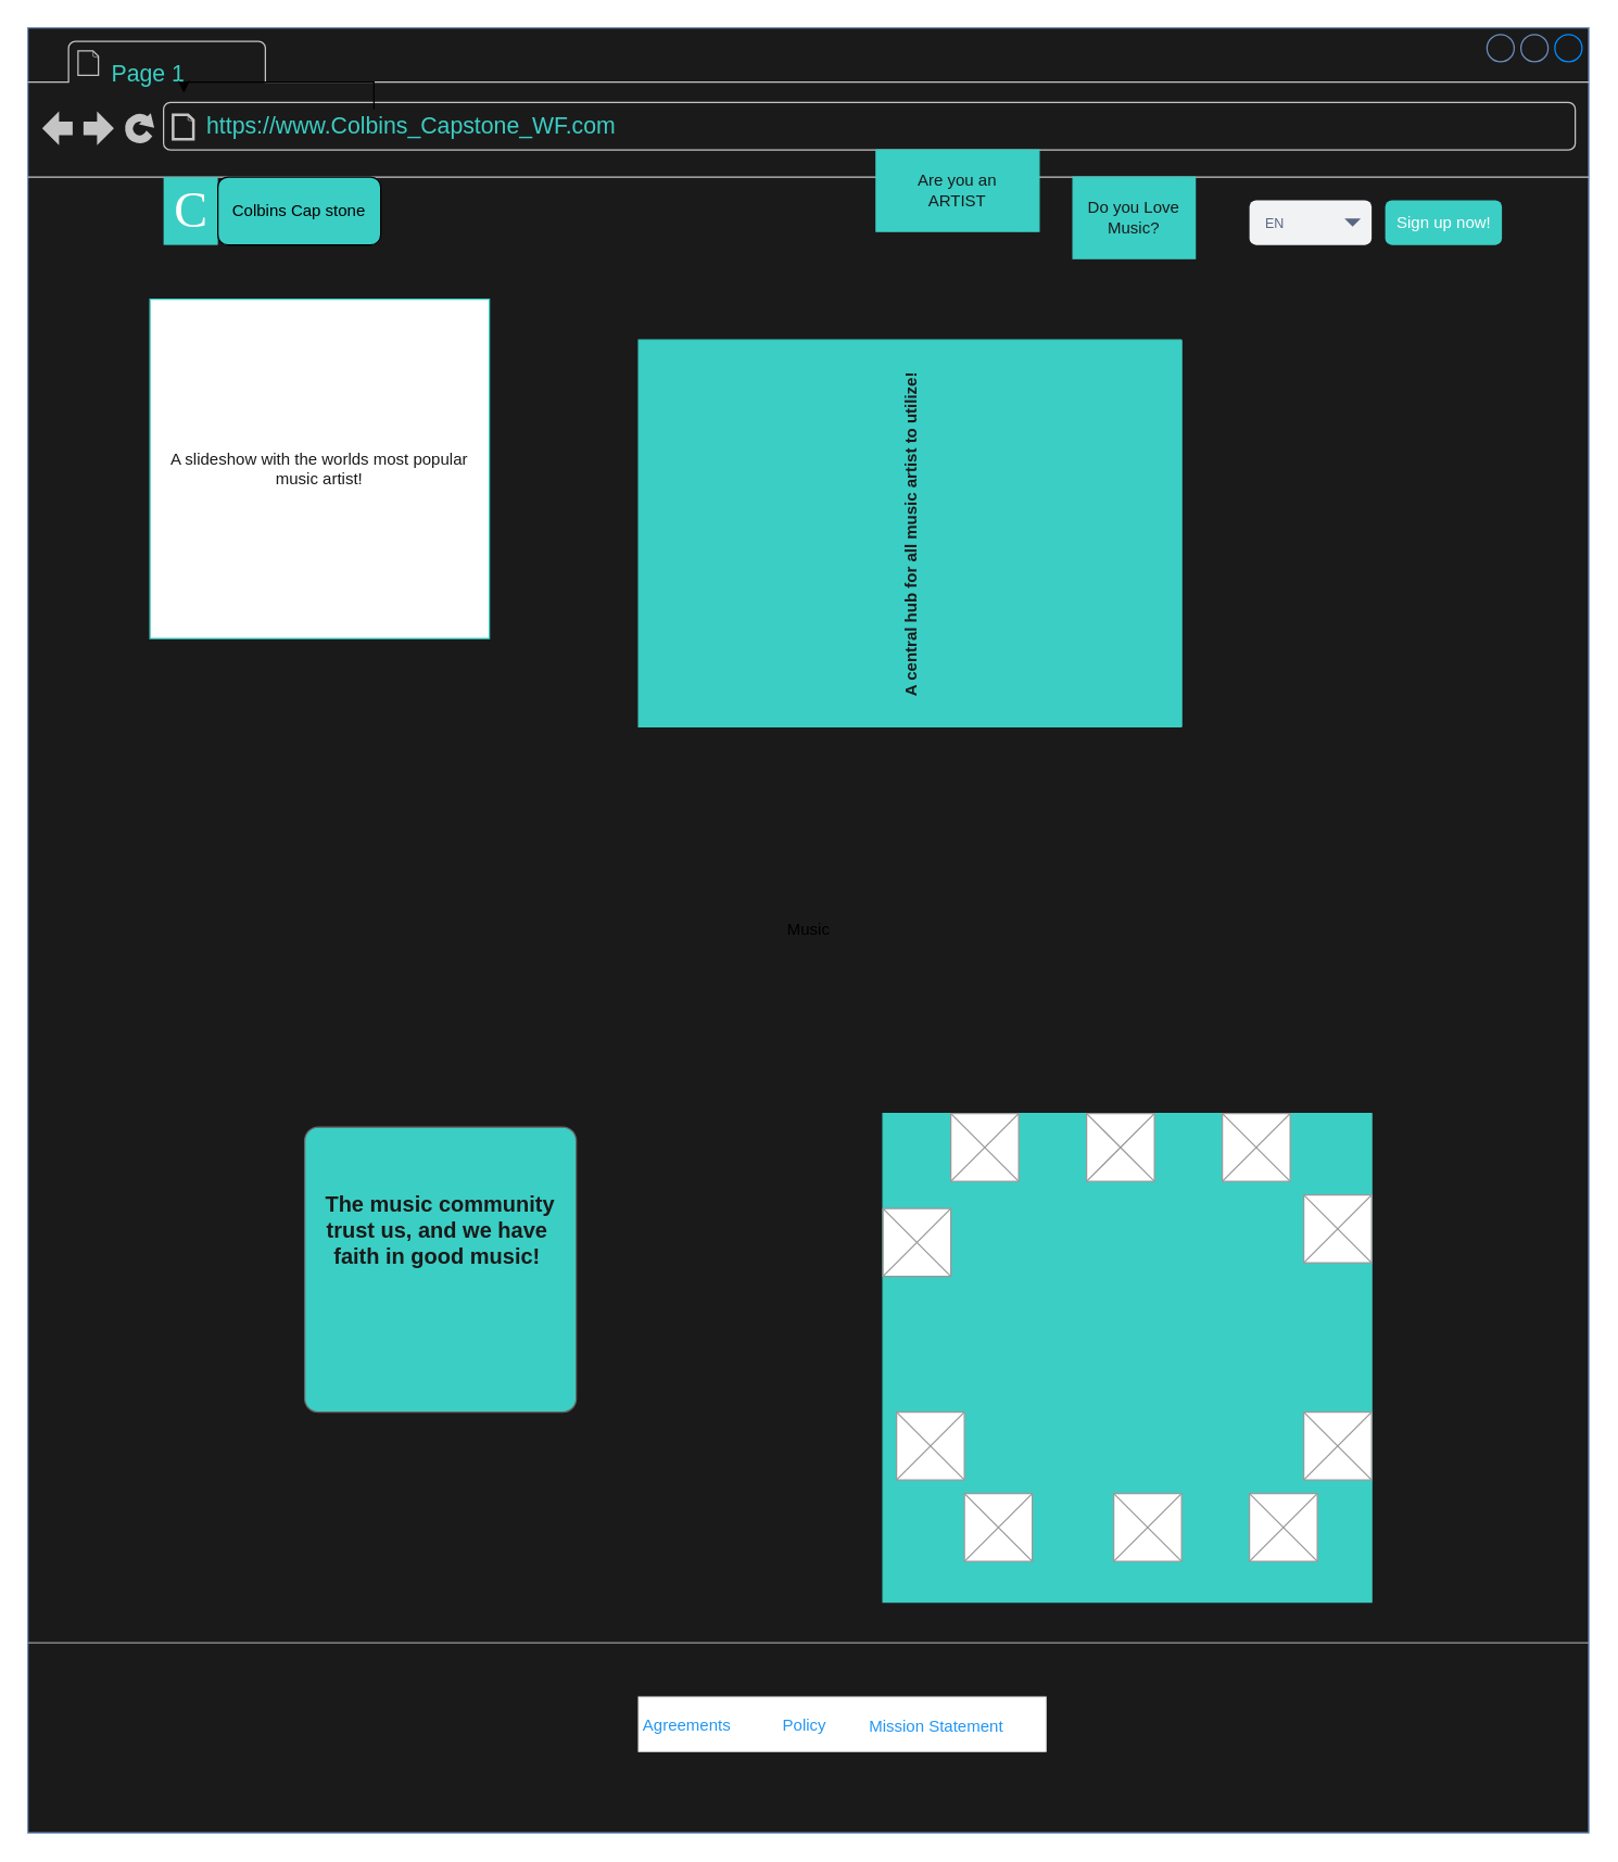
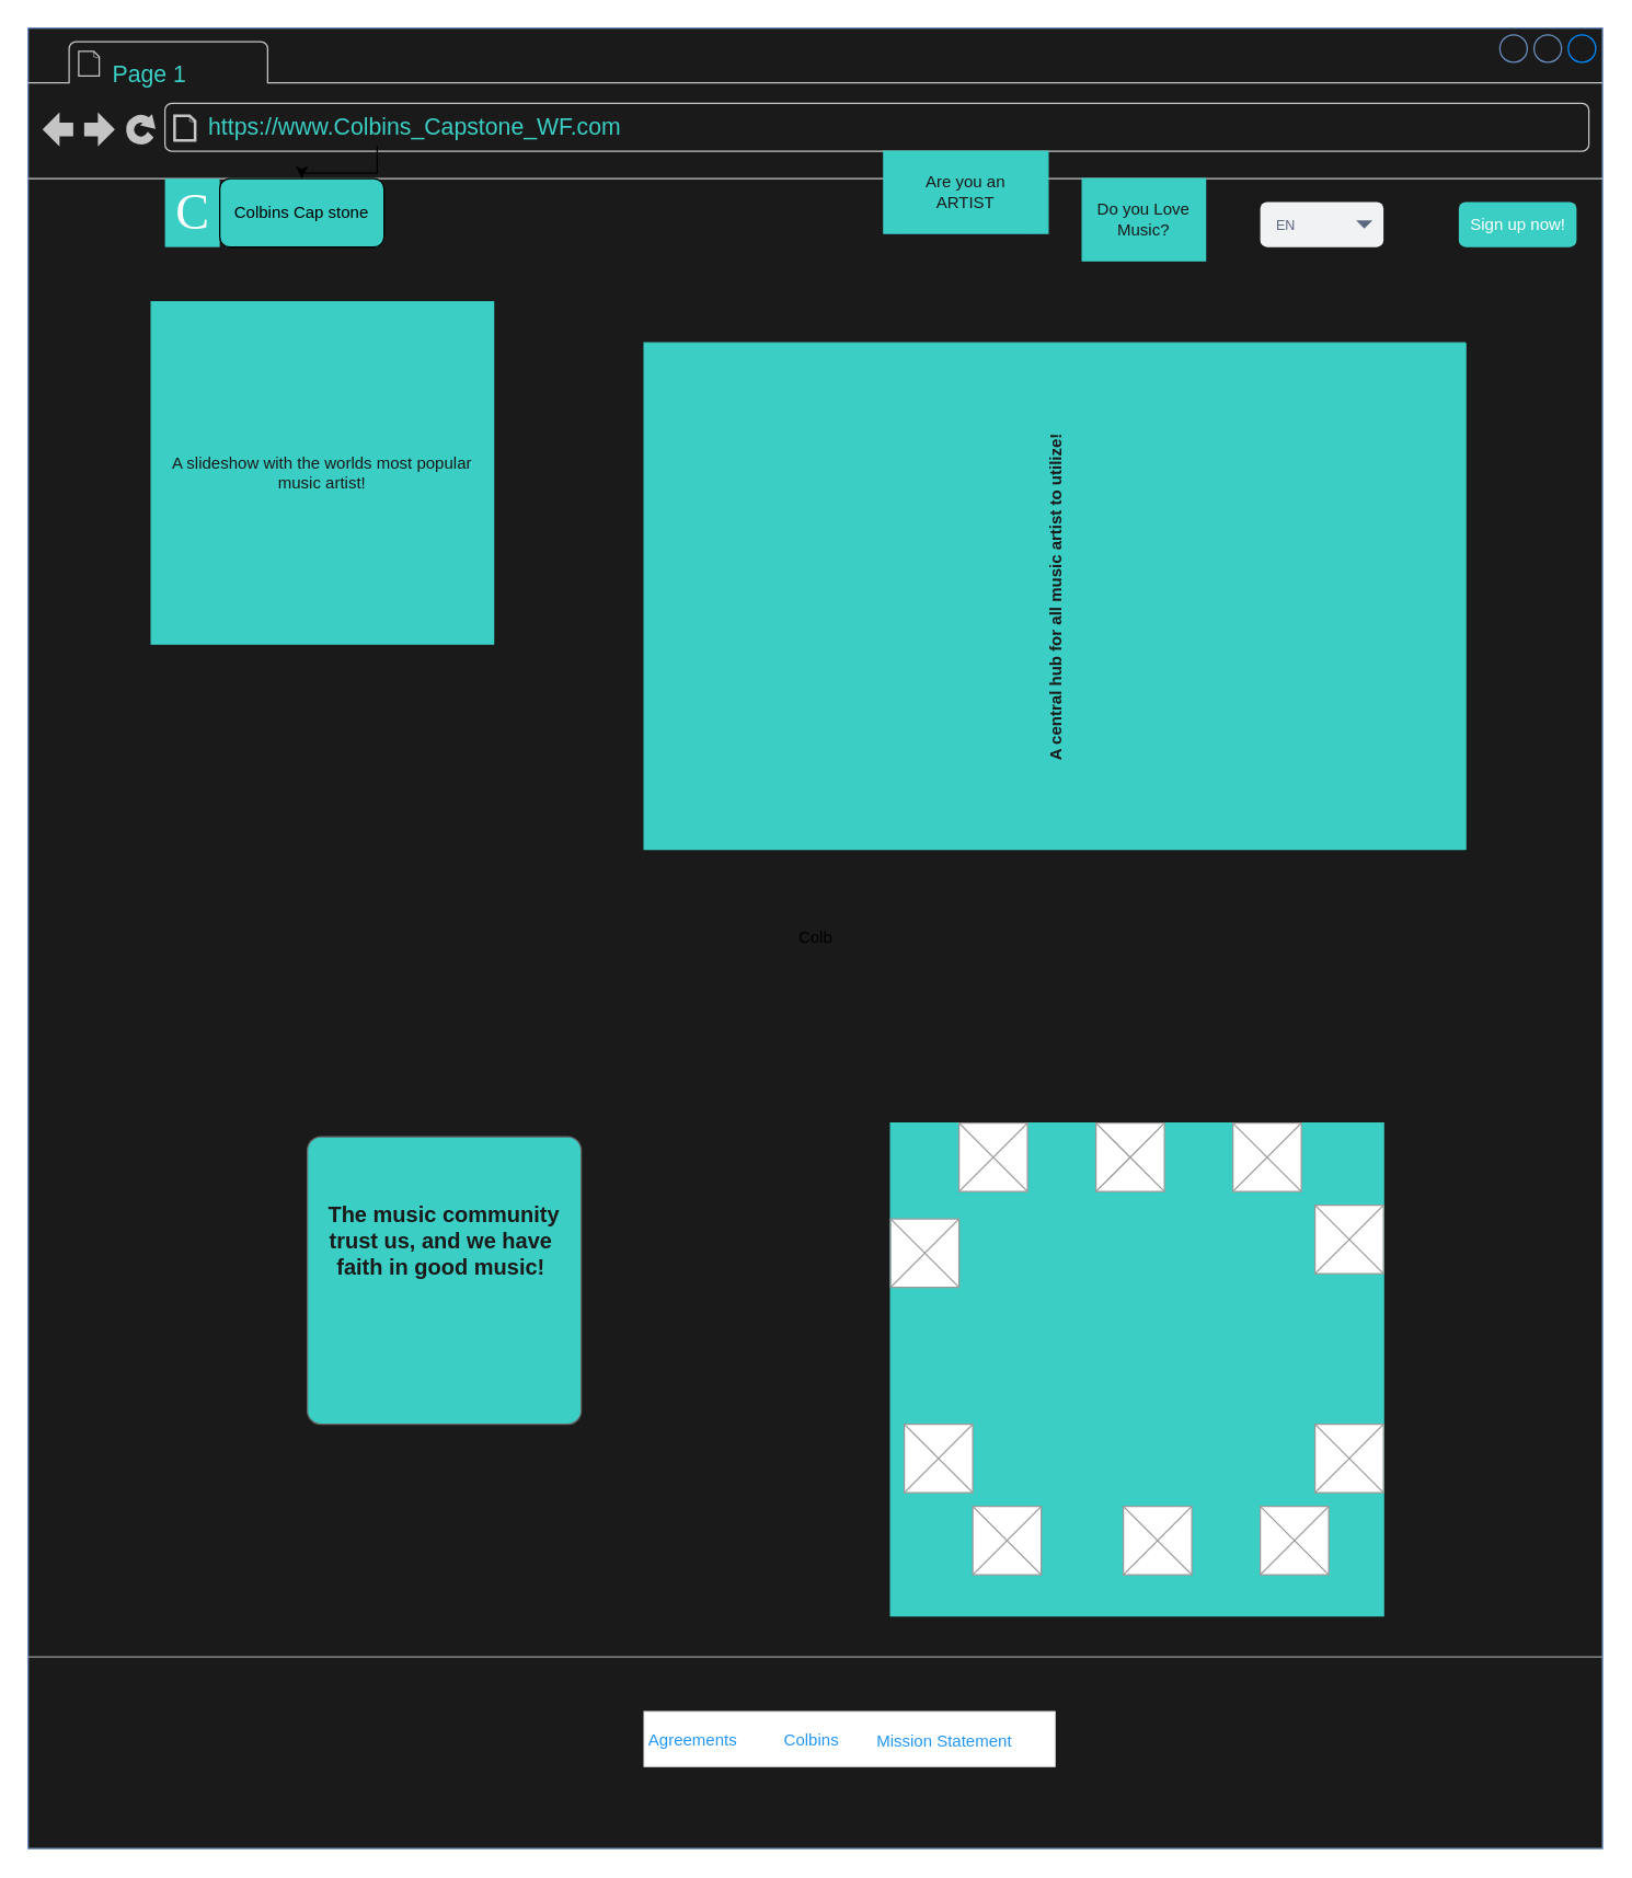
- <mxCell id="4" value="" style="edgeStyle=orthogonalEdgeStyle;rounded=0;orthogonalLoop=1;jettySize=auto;html=1;fontColor=#3BCEC4;" parent="2" source="5" target="3" edge="1"><mxGeometry relative="1" as="geometry" /></mxCell>
+ <mxCell id="4" value="" style="edgeStyle=orthogonalEdgeStyle;rounded=0;orthogonalLoop=1;jettySize=auto;html=1;fontColor=#3BCEC4;" parent="2" source="5" target="21" edge="1"><mxGeometry relative="1" as="geometry" /></mxCell>
- <mxCell id="8" value="Sign up now!" style="rounded=1;align=center;strokeColor=none;html=1;fontColor=#ffffff;fontSize=12;fillColor=#3BCEC4;" parent="2" vertex="1"><mxGeometry x="1000" y="127" width="86" height="33" as="geometry" /></mxCell>
+ <mxCell id="8" value="Sign up now!" style="rounded=1;align=center;strokeColor=none;html=1;fontColor=#ffffff;fontSize=12;fillColor=#3BCEC4;" parent="2" vertex="1"><mxGeometry x="1045" y="127" width="86" height="33" as="geometry" /></mxCell>
- <mxCell id="22" value="A slideshow with the worlds most popular music artist!" style="whiteSpace=wrap;html=1;aspect=fixed;fontColor=#1A1A1A;strokeColor=#3BCEC4;fillColor=#ffffff;" parent="2" vertex="1"><mxGeometry x="90" y="200" width="250" height="250" as="geometry" /></mxCell>
+ <mxCell id="22" value="A slideshow with the worlds most popular music artist!" style="whiteSpace=wrap;html=1;aspect=fixed;fontColor=#1A1A1A;strokeColor=#3BCEC4;fillColor=#3BCEC4;" parent="2" vertex="1"><mxGeometry x="90" y="200" width="250" height="250" as="geometry" /></mxCell>
- <mxCell id="25" value="A central hub for all music artist to utilize!" style="swimlane;horizontal=0;fontColor=#1A1A1A;strokeColor=#3BCEC4;fillColor=#3BCEC4;startSize=600;" parent="2" vertex="1"><mxGeometry x="450" y="230" width="400" height="285" as="geometry" /></mxCell>
+ <mxCell id="25" value="A central hub for all music artist to utilize!" style="swimlane;horizontal=0;fontColor=#1A1A1A;strokeColor=#3BCEC4;fillColor=#3BCEC4;startSize=600;" parent="2" vertex="1"><mxGeometry x="450" y="230" width="600" height="370" as="geometry" /></mxCell>
- <mxCell id="2" value="Music" style="strokeWidth=1;shadow=0;dashed=0;align=center;html=1;shape=mxgraph.mockup.containers.browserWindow;rSize=0;strokeColor2=#008cff;strokeColor3=#c4c4c4;mainText=,;recursiveResize=0;strokeColor=#6c8ebf;fillColor=#1A1A1A;" parent="1" vertex="1"><mxGeometry x="20" y="20" width="1150" height="1330" as="geometry" /></mxCell>
+ <mxCell id="2" value="Colb" style="strokeWidth=1;shadow=0;dashed=0;align=center;html=1;shape=mxgraph.mockup.containers.browserWindow;rSize=0;strokeColor2=#008cff;strokeColor3=#c4c4c4;mainText=,;recursiveResize=0;strokeColor=#6c8ebf;fillColor=#1A1A1A;" parent="1" vertex="1"><mxGeometry x="20" y="20" width="1150" height="1330" as="geometry" /></mxCell>
- <mxCell id="15" value="Policy" style="shape=rect;strokeColor=none;fillColor=none;fontSize=12;fontColor=#2196F3;dashed=0;" parent="13" vertex="1"><mxGeometry x="85" width="75" height="40" as="geometry" /></mxCell>
+ <mxCell id="15" value="Colbins" style="shape=rect;strokeColor=none;fillColor=none;fontSize=12;fontColor=#2196F3;dashed=0;" parent="13" vertex="1"><mxGeometry x="85" width="75" height="40" as="geometry" /></mxCell>
